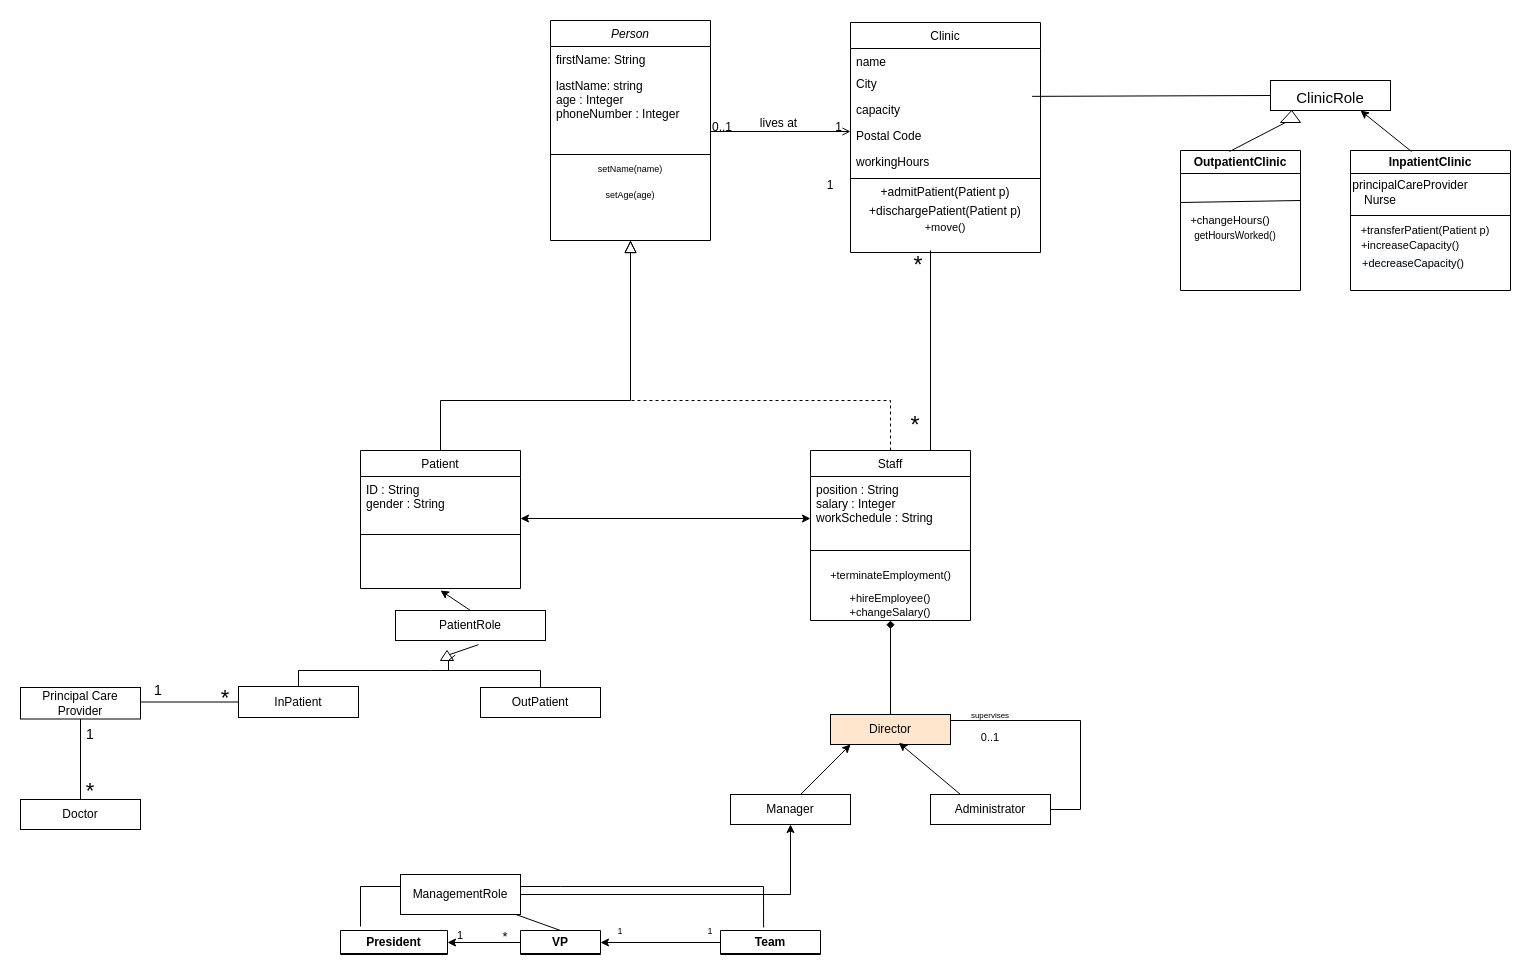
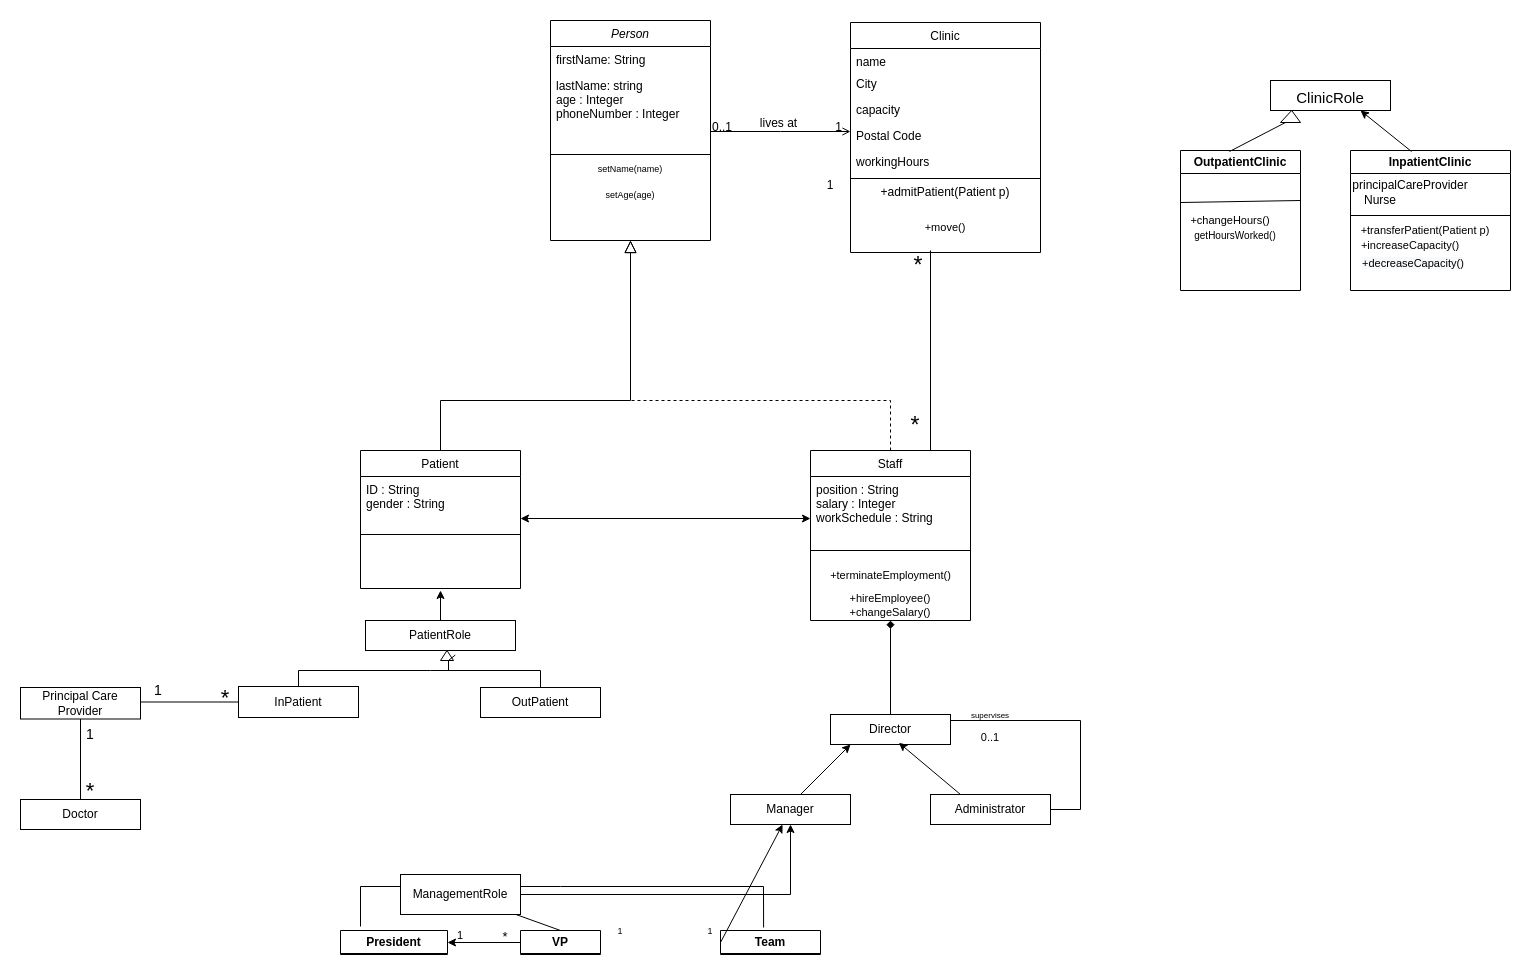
- <mxCell id="76" value="" style="endArrow=none;html=1;rounded=0;entryX=0;entryY=0.5;entryDx=0;entryDy=0;exitX=0.956;exitY=-0.005;exitDx=0;exitDy=0;exitPerimeter=0;" edge="1" parent="1" source="21" target="73"><mxGeometry width="50" height="50" relative="1" as="geometry"><mxPoint x="1020" y="95" as="sourcePoint" /><mxPoint x="930" y="280" as="targetPoint" /></mxGeometry></mxCell>
- <mxCell id="86" value="+dischargePatient(Patient p)" style="text;html=1;strokeColor=none;fillColor=none;align=center;verticalAlign=middle;whiteSpace=wrap;rounded=0;fontSize=12;" vertex="1" parent="1"><mxGeometry x="850" y="202" width="190" height="18" as="geometry" /></mxCell>
- <mxCell id="46" value="PatientRole" style="rounded=0;whiteSpace=wrap;html=1;" parent="1" vertex="1"><mxGeometry x="395" y="610" width="150" height="30" as="geometry" /></mxCell>
+ <mxCell id="46" value="PatientRole" style="rounded=0;whiteSpace=wrap;html=1;" parent="1" vertex="1"><mxGeometry x="365" y="620" width="150" height="30" as="geometry" /></mxCell>
- <mxCell id="38" value="Director" style="rounded=0;whiteSpace=wrap;html=1;fillColor=#ffe6cc;" parent="1" vertex="1"><mxGeometry x="830" y="714" width="120" height="30" as="geometry" /></mxCell>
+ <mxCell id="38" value="Director" style="rounded=0;whiteSpace=wrap;html=1;" parent="1" vertex="1"><mxGeometry x="830" y="714" width="120" height="30" as="geometry" /></mxCell>
- <mxCell id="48" value="" style="endArrow=classic;html=1;rounded=0;entryX=1;entryY=0.5;entryDx=0;entryDy=0;exitX=0;exitY=0.5;exitDx=0;exitDy=0;" parent="1" source="34" target="32" edge="1"><mxGeometry width="50" height="50" relative="1" as="geometry"><mxPoint x="669" y="944" as="sourcePoint" /><mxPoint x="719" y="894" as="targetPoint" /></mxGeometry></mxCell>
+ <mxCell id="48" value="" style="endArrow=classic;html=1;rounded=0;exitX=0;exitY=0.5;exitDx=0;exitDy=0;" parent="1" source="34" target="39" edge="1"><mxGeometry width="50" height="50" relative="1" as="geometry"><mxPoint x="669" y="944" as="sourcePoint" /><mxPoint x="719" y="894" as="targetPoint" /></mxGeometry></mxCell>
